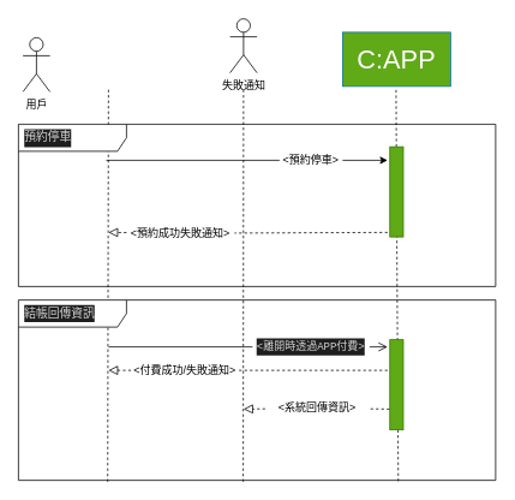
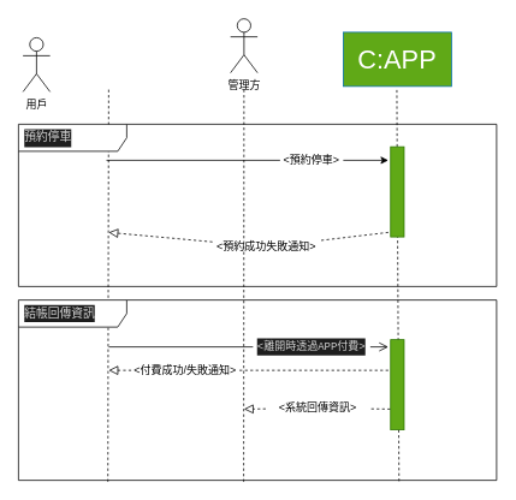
- <mxCell id="12" value="失敗通知" style="shape=umlActor;verticalLabelPosition=bottom;verticalAlign=top;html=1;outlineConnect=0;" vertex="1" parent="1"><mxGeometry x="255" y="20" width="30" height="60" as="geometry" /></mxCell>
+ <mxCell id="12" value="管理方" style="shape=umlActor;verticalLabelPosition=bottom;verticalAlign=top;html=1;outlineConnect=0;" vertex="1" parent="1"><mxGeometry x="255" y="20" width="30" height="60" as="geometry" /></mxCell>
- <mxCell id="16" value="&amp;lt;預約成功失敗通知&amp;gt;" style="text;html=1;strokeColor=none;fillColor=none;align=center;verticalAlign=middle;whiteSpace=wrap;rounded=0;" vertex="1" parent="1"><mxGeometry x="140" y="243" width="120" height="30" as="geometry" /></mxCell>
+ <mxCell id="16" value="&amp;lt;預約成功失敗通知&amp;gt;" style="text;html=1;strokeColor=none;fillColor=none;align=center;verticalAlign=middle;whiteSpace=wrap;rounded=0;" vertex="1" parent="1"><mxGeometry x="235" y="258" width="120" height="30" as="geometry" /></mxCell>
